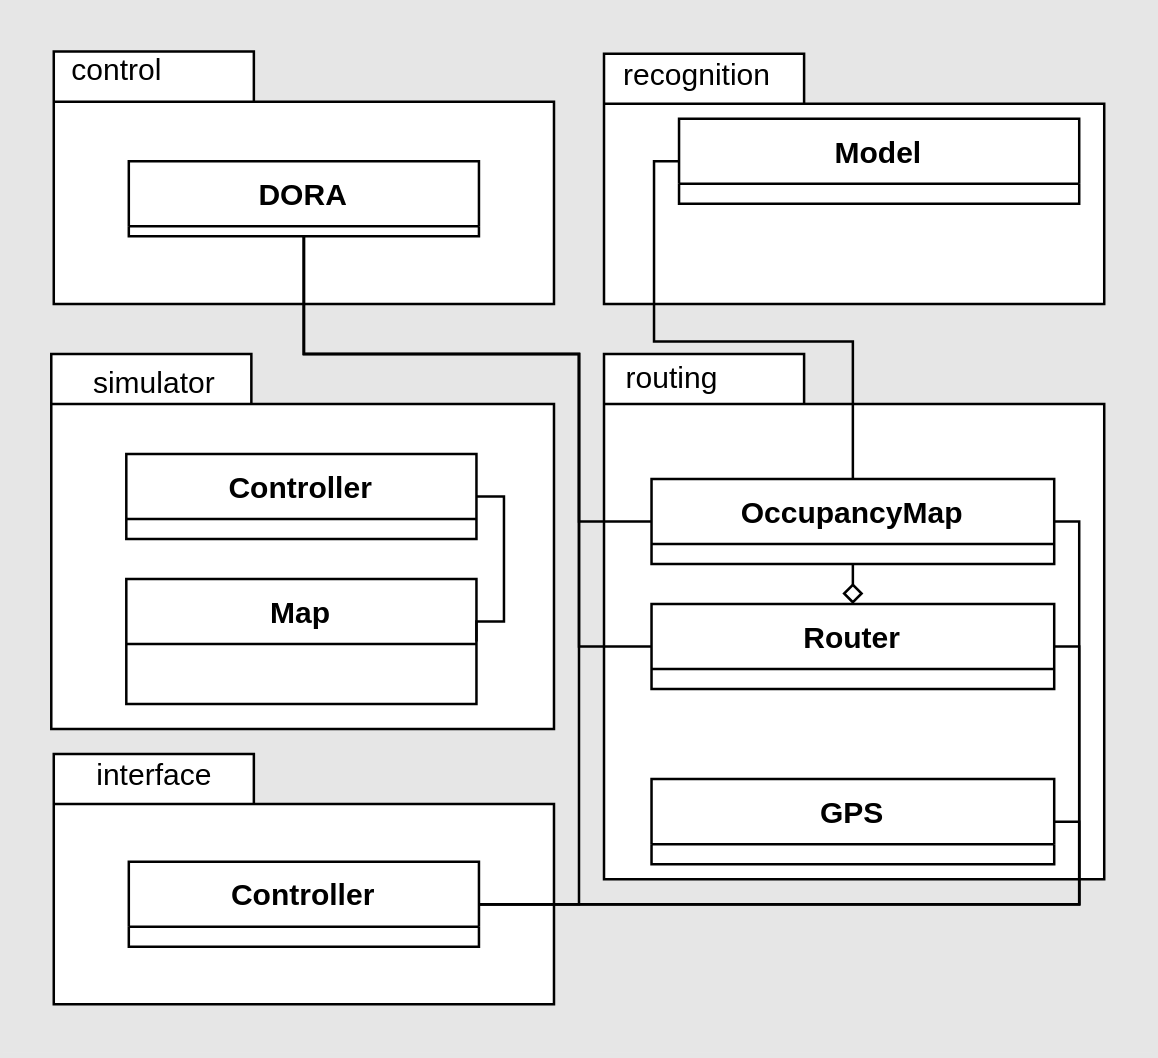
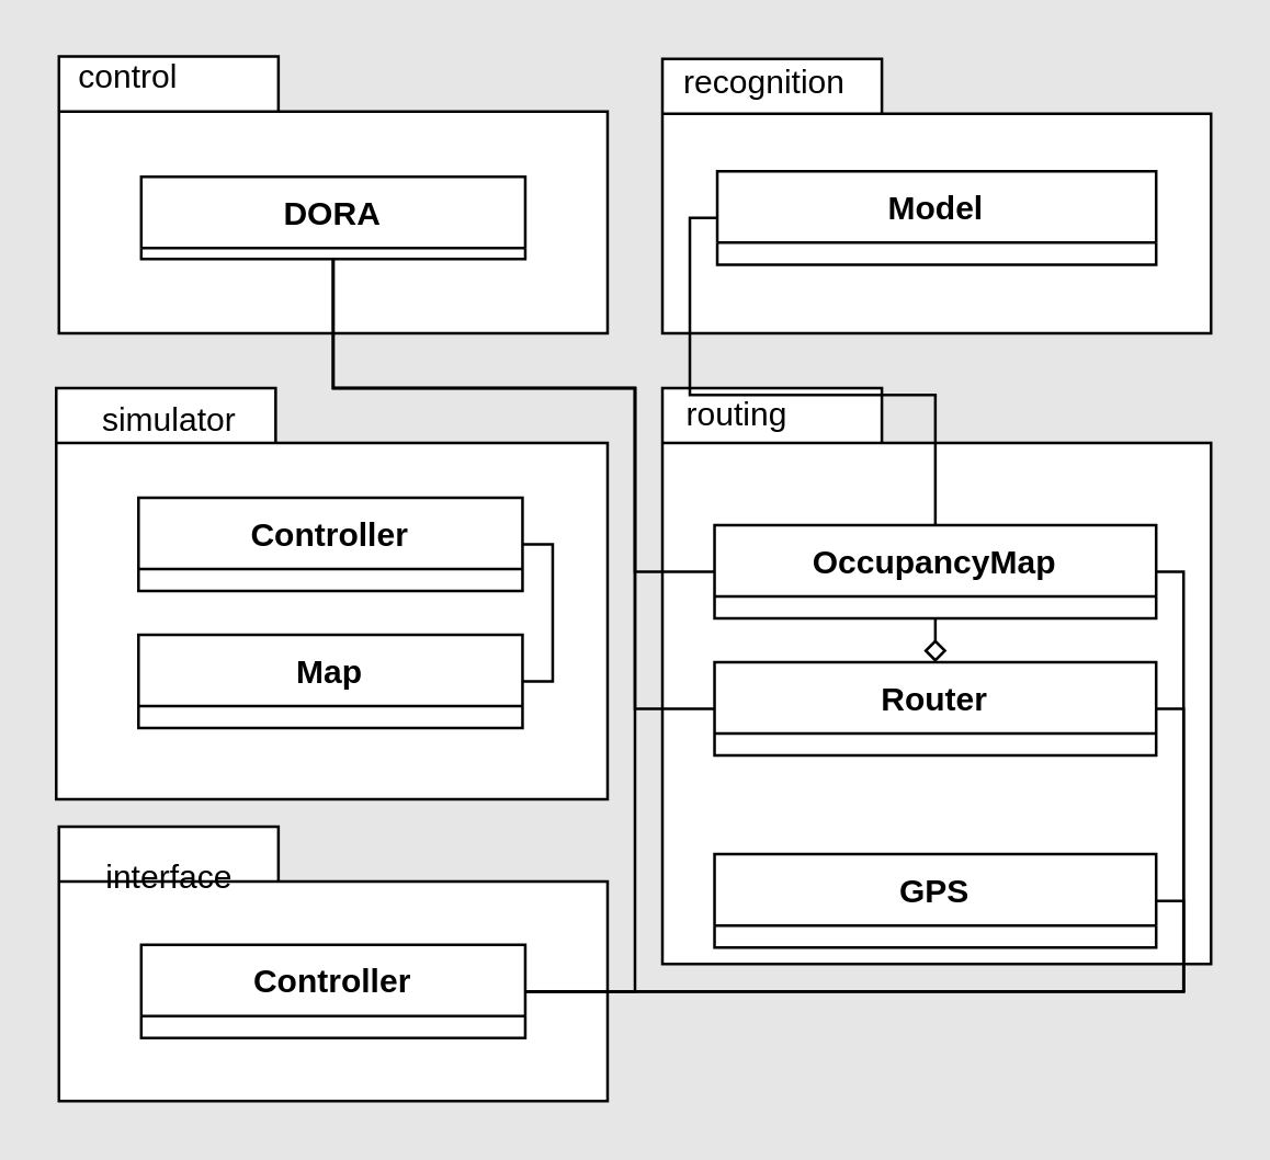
- <mxCell id="5" value="Model" style="swimlane;fontStyle=1;align=center;verticalAlign=top;childLayout=stackLayout;horizontal=1;startSize=26;horizontalStack=0;resizeParent=1;resizeParentMax=0;resizeLast=0;collapsible=1;marginBottom=0;whiteSpace=wrap;html=1;rounded=0;" parent="2" vertex="1"><mxGeometry x="30" y="26" width="160" height="34" as="geometry" /></mxCell>
+ <mxCell id="5" value="Model" style="swimlane;fontStyle=1;align=center;verticalAlign=top;childLayout=stackLayout;horizontal=1;startSize=26;horizontalStack=0;resizeParent=1;resizeParentMax=0;resizeLast=0;collapsible=1;marginBottom=0;whiteSpace=wrap;html=1;rounded=0;" parent="2" vertex="1"><mxGeometry x="20" y="41" width="160" height="34" as="geometry" /></mxCell>
- <mxCell id="21" value="Map" style="swimlane;fontStyle=1;align=center;verticalAlign=top;childLayout=stackLayout;horizontal=1;startSize=26;horizontalStack=0;resizeParent=1;resizeParentMax=0;resizeLast=0;collapsible=1;marginBottom=0;whiteSpace=wrap;html=1;rounded=0;" parent="17" vertex="1"><mxGeometry x="30" y="90" width="140" height="50" as="geometry" /></mxCell>
+ <mxCell id="21" value="Map" style="swimlane;fontStyle=1;align=center;verticalAlign=top;childLayout=stackLayout;horizontal=1;startSize=26;horizontalStack=0;resizeParent=1;resizeParentMax=0;resizeLast=0;collapsible=1;marginBottom=0;whiteSpace=wrap;html=1;rounded=0;" parent="17" vertex="1"><mxGeometry x="30" y="90" width="140" height="34" as="geometry" /></mxCell>
- <mxCell id="25" value="interface" style="text;html=1;align=center;verticalAlign=middle;whiteSpace=wrap;rounded=0;aspect=fixed;" parent="23" vertex="1"><mxGeometry x="14.808" y="2.522" width="50.725" height="12.681" as="geometry" /></mxCell>
+ <mxCell id="25" value="interface" style="text;html=1;align=center;verticalAlign=middle;whiteSpace=wrap;rounded=0;aspect=fixed;" parent="23" vertex="1"><mxGeometry x="14.808" y="12.522" width="50.725" height="12.681" as="geometry" /></mxCell>
